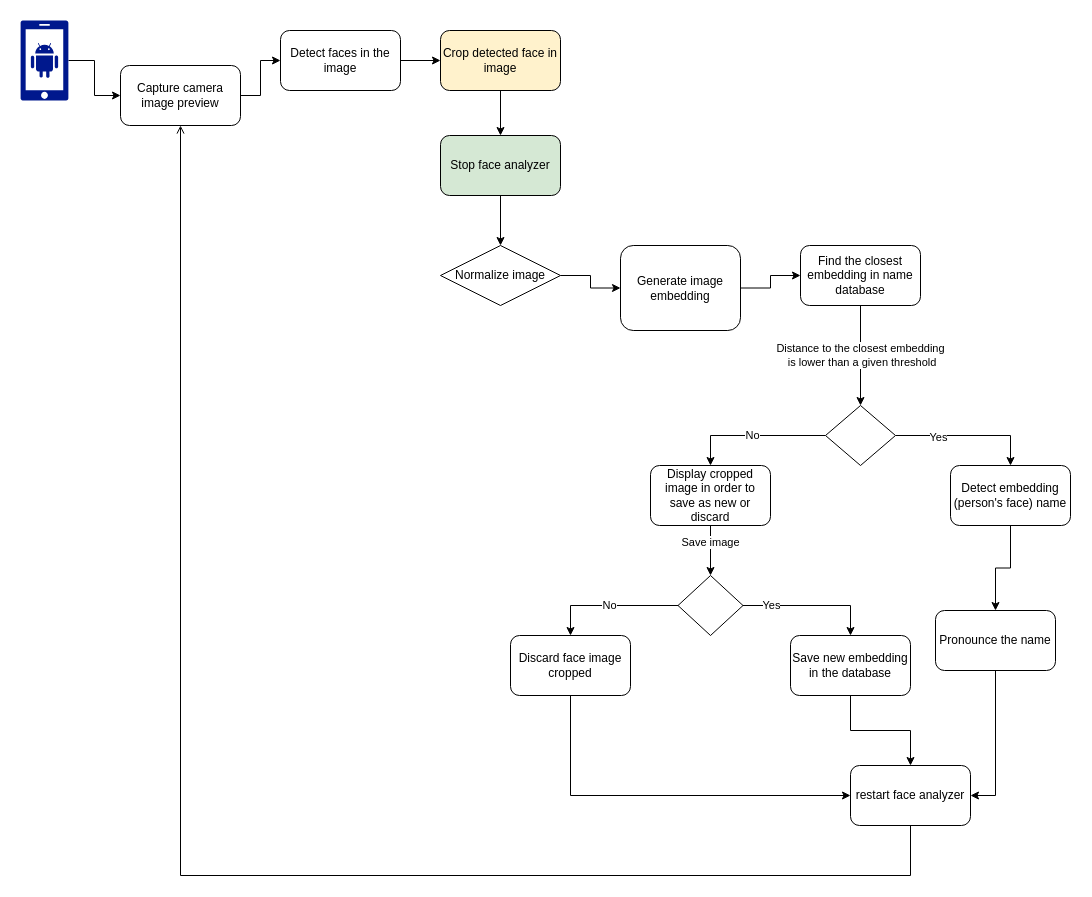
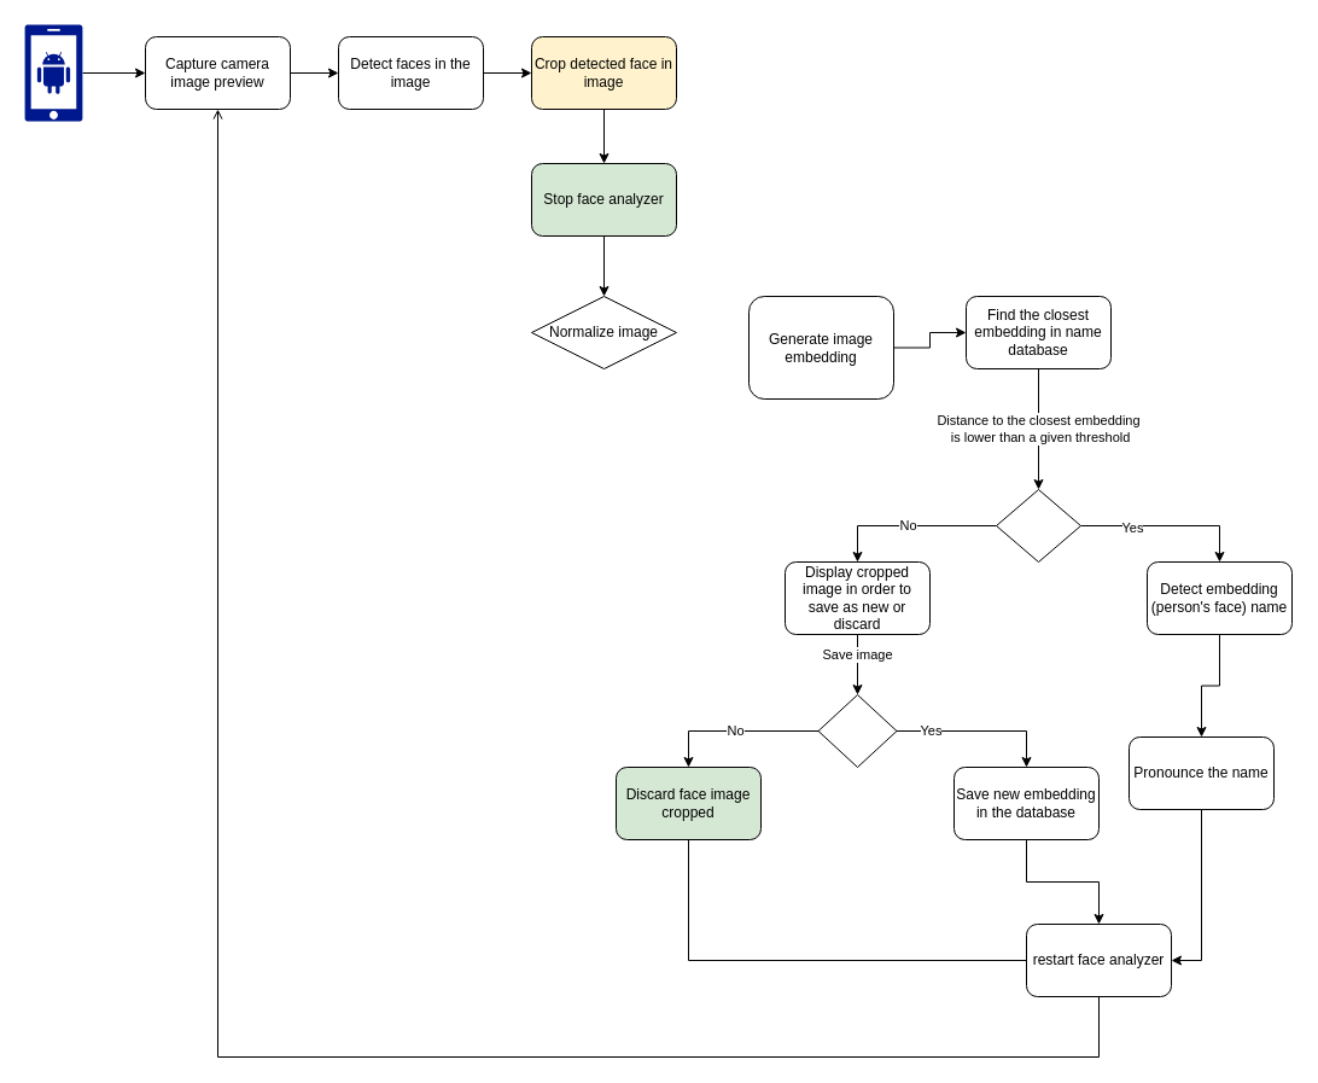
- <mxCell id="7" value="Capture camera image preview" style="rounded=1;whiteSpace=wrap;html=1;" vertex="1" parent="1"><mxGeometry x="120" y="65" width="120" height="60" as="geometry" /></mxCell>
+ <mxCell id="7" value="Capture camera image preview" style="rounded=1;whiteSpace=wrap;html=1;" vertex="1" parent="1"><mxGeometry x="120" y="30" width="120" height="60" as="geometry" /></mxCell>
- <mxCell id="16" style="edgeStyle=orthogonalEdgeStyle;rounded=0;orthogonalLoop=1;jettySize=auto;html=1;" edge="1" parent="1" source="17" target="19"><mxGeometry relative="1" as="geometry" /></mxCell>
- <mxCell id="33" value="Discard face image cropped" style="rounded=1;whiteSpace=wrap;html=1;" vertex="1" parent="1"><mxGeometry x="510" y="635" width="120" height="60" as="geometry" /></mxCell>
+ <mxCell id="33" value="Discard face image cropped" style="rounded=1;whiteSpace=wrap;html=1;fillColor=#d5e8d4;" vertex="1" parent="1"><mxGeometry x="510" y="635" width="120" height="60" as="geometry" /></mxCell>
- <mxCell id="32" style="edgeStyle=orthogonalEdgeStyle;rounded=0;orthogonalLoop=1;jettySize=auto;html=1;entryX=0;entryY=0.5;entryDx=0;entryDy=0;" edge="1" parent="1" source="33" target="37"><mxGeometry relative="1" as="geometry"><Array as="points"><mxPoint x="570" y="795" /></Array></mxGeometry></mxCell>
+ <mxCell id="32" style="edgeStyle=orthogonalEdgeStyle;rounded=0;orthogonalLoop=1;jettySize=auto;html=1;entryX=0;entryY=0.5;entryDx=0;entryDy=0;endArrow=none;" edge="1" parent="1" source="33" target="37"><mxGeometry relative="1" as="geometry"><Array as="points"><mxPoint x="570" y="795" /></Array></mxGeometry></mxCell>
